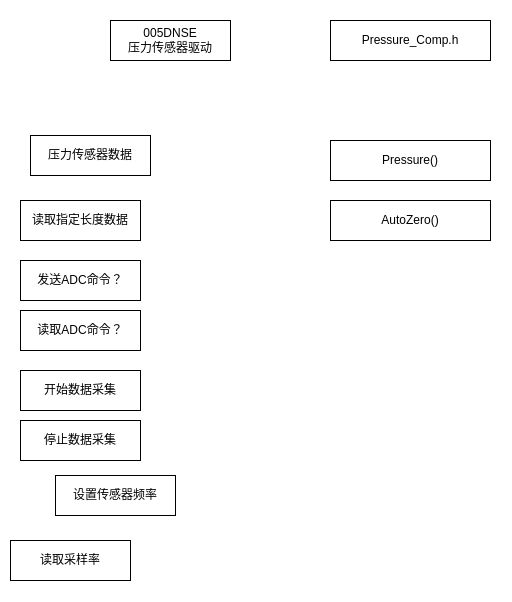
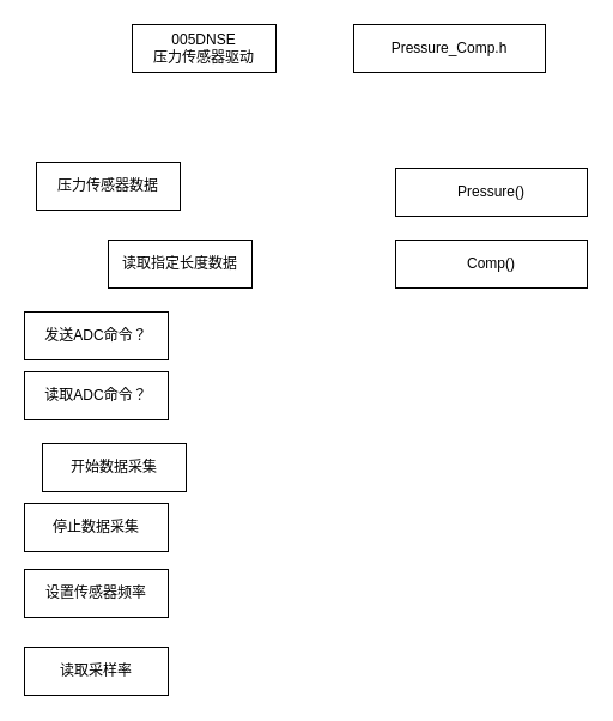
- <mxCell id="4" value="Pressure_Comp.h" style="rounded=0;whiteSpace=wrap;html=1;" parent="1" vertex="1"><mxGeometry x="330" y="20" width="160" height="40" as="geometry" /></mxCell>
+ <mxCell id="4" value="Pressure_Comp.h" style="rounded=0;whiteSpace=wrap;html=1;" parent="1" vertex="1"><mxGeometry x="295" y="20" width="160" height="40" as="geometry" /></mxCell>
- <mxCell id="7" value="读取指定长度数据" style="rounded=0;whiteSpace=wrap;html=1;" vertex="1" parent="1"><mxGeometry x="20" y="200" width="120" height="40" as="geometry" /></mxCell>
+ <mxCell id="7" value="读取指定长度数据" style="rounded=0;whiteSpace=wrap;html=1;" vertex="1" parent="1"><mxGeometry x="90" y="200" width="120" height="40" as="geometry" /></mxCell>
- <mxCell id="6" value="AutoZero()" style="rounded=0;whiteSpace=wrap;html=1;" parent="1" vertex="1"><mxGeometry x="330" y="200" width="160" height="40" as="geometry" /></mxCell>
+ <mxCell id="6" value="Comp()" style="rounded=0;whiteSpace=wrap;html=1;" parent="1" vertex="1"><mxGeometry x="330" y="200" width="160" height="40" as="geometry" /></mxCell>
- <mxCell id="10" value="开始数据采集" style="rounded=0;whiteSpace=wrap;html=1;" vertex="1" parent="1"><mxGeometry x="20" y="370" width="120" height="40" as="geometry" /></mxCell>
+ <mxCell id="10" value="开始数据采集" style="rounded=0;whiteSpace=wrap;html=1;" vertex="1" parent="1"><mxGeometry x="35" y="370" width="120" height="40" as="geometry" /></mxCell>
- <mxCell id="12" value="设置传感器频率" style="rounded=0;whiteSpace=wrap;html=1;" vertex="1" parent="1"><mxGeometry x="55" y="475" width="120" height="40" as="geometry" /></mxCell>
+ <mxCell id="12" value="设置传感器频率" style="rounded=0;whiteSpace=wrap;html=1;" vertex="1" parent="1"><mxGeometry x="20" y="475" width="120" height="40" as="geometry" /></mxCell>
- <mxCell id="13" value="读取采样率" style="rounded=0;whiteSpace=wrap;html=1;" vertex="1" parent="1"><mxGeometry x="10" y="540" width="120" height="40" as="geometry" /></mxCell>
+ <mxCell id="13" value="读取采样率" style="rounded=0;whiteSpace=wrap;html=1;" vertex="1" parent="1"><mxGeometry x="20" y="540" width="120" height="40" as="geometry" /></mxCell>
